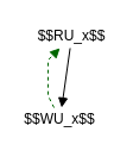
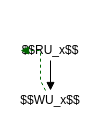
- <mxCell id="2" value="$$RU_x$$" style="text;html=1;strokeColor=none;fillColor=none;align=center;verticalAlign=middle;whiteSpace=wrap;rounded=0;" vertex="1" parent="1"><mxGeometry x="30" y="20" width="60" height="20" as="geometry" /></mxCell>
+ <mxCell id="2" value="$$RU_x$$" style="text;html=1;strokeColor=none;fillColor=none;align=center;verticalAlign=middle;whiteSpace=wrap;rounded=0;" vertex="1" parent="1"><mxGeometry x="20" y="40" width="60" height="20" as="geometry" /></mxCell>
